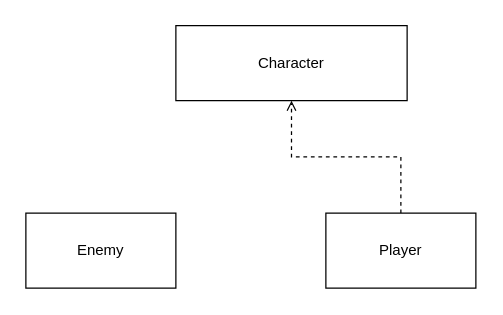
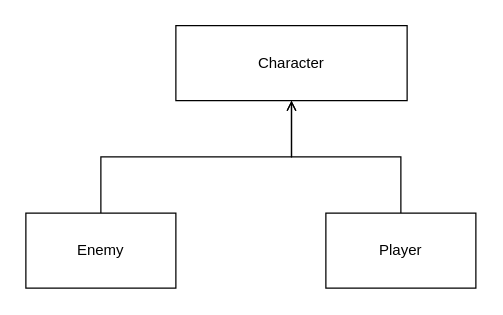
+ <mxCell id="3" style="edgeStyle=orthogonalEdgeStyle;rounded=0;orthogonalLoop=1;jettySize=auto;html=1;endArrow=open;endFill=0;" edge="1" parent="1" source="4" target="2"><mxGeometry relative="1" as="geometry" /></mxCell>
- <mxCell id="5" style="edgeStyle=orthogonalEdgeStyle;rounded=0;orthogonalLoop=1;jettySize=auto;html=1;entryX=0.5;entryY=1;entryDx=0;entryDy=0;endArrow=open;endFill=0;dashed=1;" edge="1" parent="1" source="6" target="2"><mxGeometry relative="1" as="geometry" /></mxCell>
+ <mxCell id="5" style="edgeStyle=orthogonalEdgeStyle;rounded=0;orthogonalLoop=1;jettySize=auto;html=1;entryX=0.5;entryY=1;entryDx=0;entryDy=0;endArrow=open;endFill=0;" edge="1" parent="1" source="6" target="2"><mxGeometry relative="1" as="geometry" /></mxCell>
